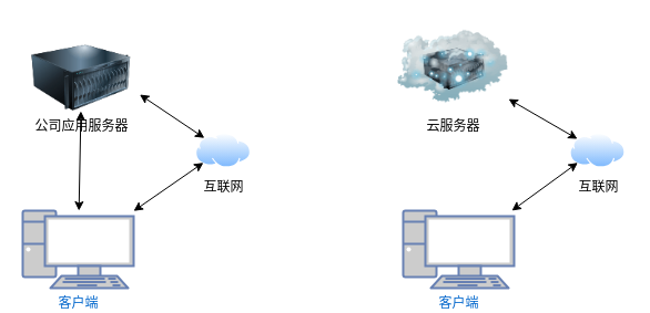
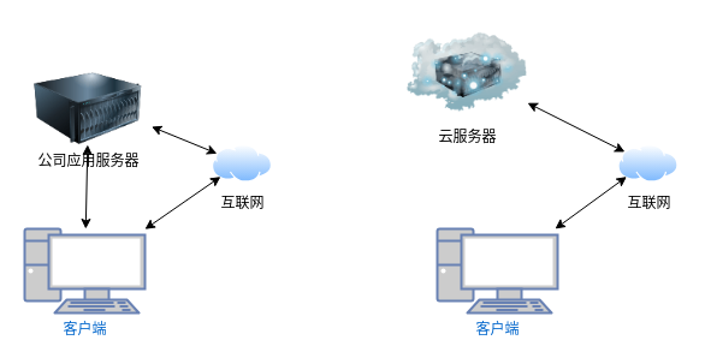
- <mxCell id="2" value="云服务器" style="image;html=1;image=img/lib/clip_art/networking/Cloud_Server_128x128.png" vertex="1" parent="1"><mxGeometry x="358" y="20" width="100" height="80" as="geometry" /></mxCell>
+ <mxCell id="2" value="云服务器" style="image;html=1;image=img/lib/clip_art/networking/Cloud_Server_128x128.png" vertex="1" parent="1"><mxGeometry x="338" y="20" width="100" height="80" as="geometry" /></mxCell>
- <mxCell id="4" value="公司应用服务器" style="image;html=1;image=img/lib/clip_art/computers/Server_128x128.png" vertex="1" parent="1"><mxGeometry x="20.5" y="40" width="105" height="60" as="geometry" /></mxCell>
+ <mxCell id="4" value="公司应用服务器" style="image;html=1;image=img/lib/clip_art/computers/Server_128x128.png" vertex="1" parent="1"><mxGeometry x="20.5" y="60" width="105" height="60" as="geometry" /></mxCell>
